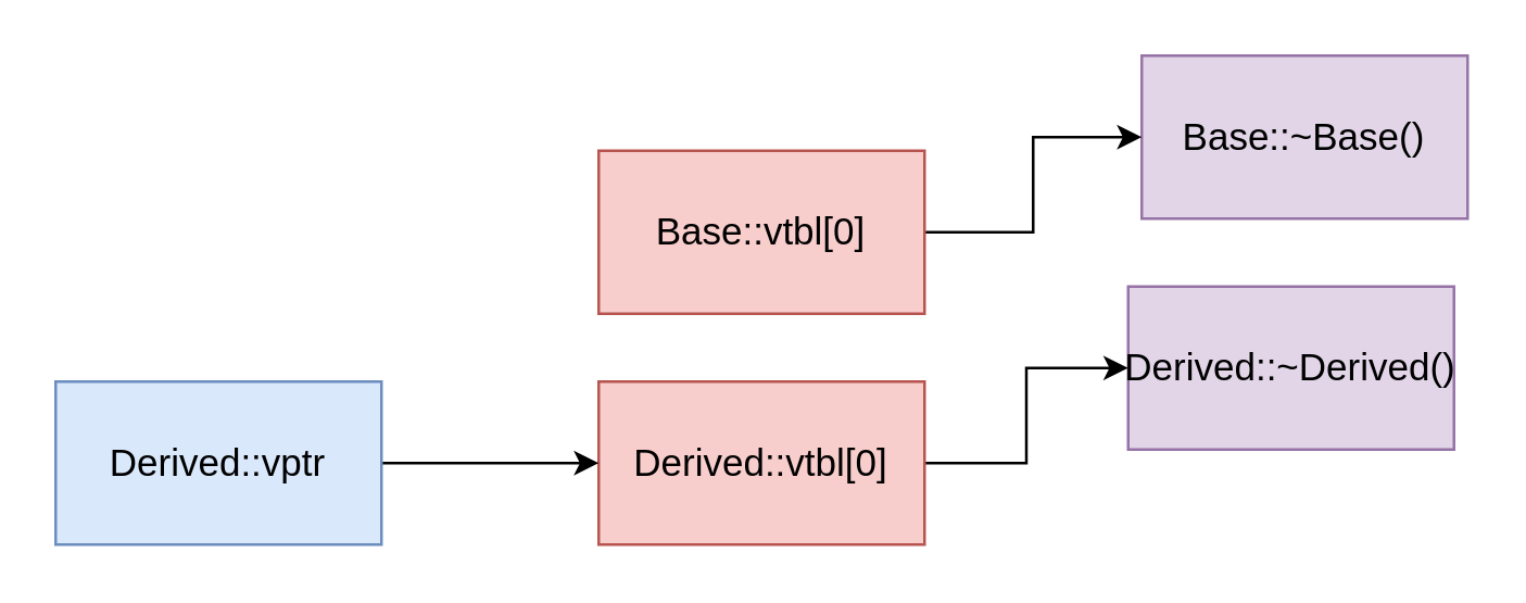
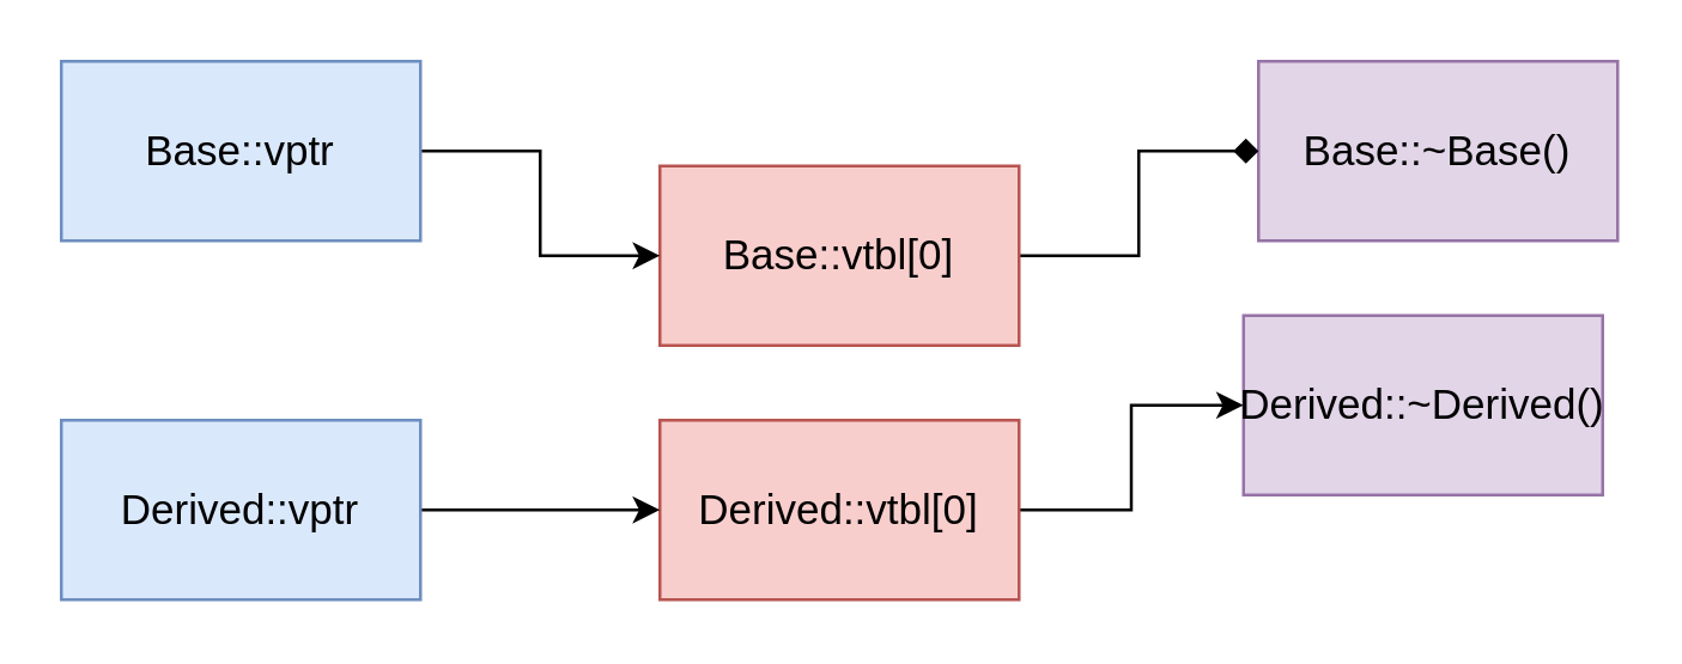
+ <mxCell id="6" value="&lt;font style=&quot;font-size: 14px&quot;&gt;Base::vptr&lt;/font&gt;" style="rounded=0;whiteSpace=wrap;html=1;fillColor=#dae8fc;strokeColor=#6c8ebf;" vertex="1" parent="1"><mxGeometry x="20" y="20" width="120" height="60" as="geometry" /></mxCell>
- <mxCell id="3" style="edgeStyle=orthogonalEdgeStyle;rounded=0;orthogonalLoop=1;jettySize=auto;html=1;exitX=1;exitY=0.5;exitDx=0;exitDy=0;" edge="1" parent="1" source="4" target="2"><mxGeometry relative="1" as="geometry" /></mxCell>
+ <mxCell id="3" style="edgeStyle=orthogonalEdgeStyle;rounded=0;orthogonalLoop=1;jettySize=auto;html=1;exitX=1;exitY=0.5;exitDx=0;exitDy=0;endArrow=diamond;" edge="1" parent="1" source="4" target="2"><mxGeometry relative="1" as="geometry" /></mxCell>
+ <mxCell id="5" style="edgeStyle=orthogonalEdgeStyle;rounded=0;orthogonalLoop=1;jettySize=auto;html=1;exitX=1;exitY=0.5;exitDx=0;exitDy=0;entryX=0;entryY=0.5;entryDx=0;entryDy=0;" edge="1" parent="1" source="6" target="4"><mxGeometry relative="1" as="geometry" /></mxCell>
